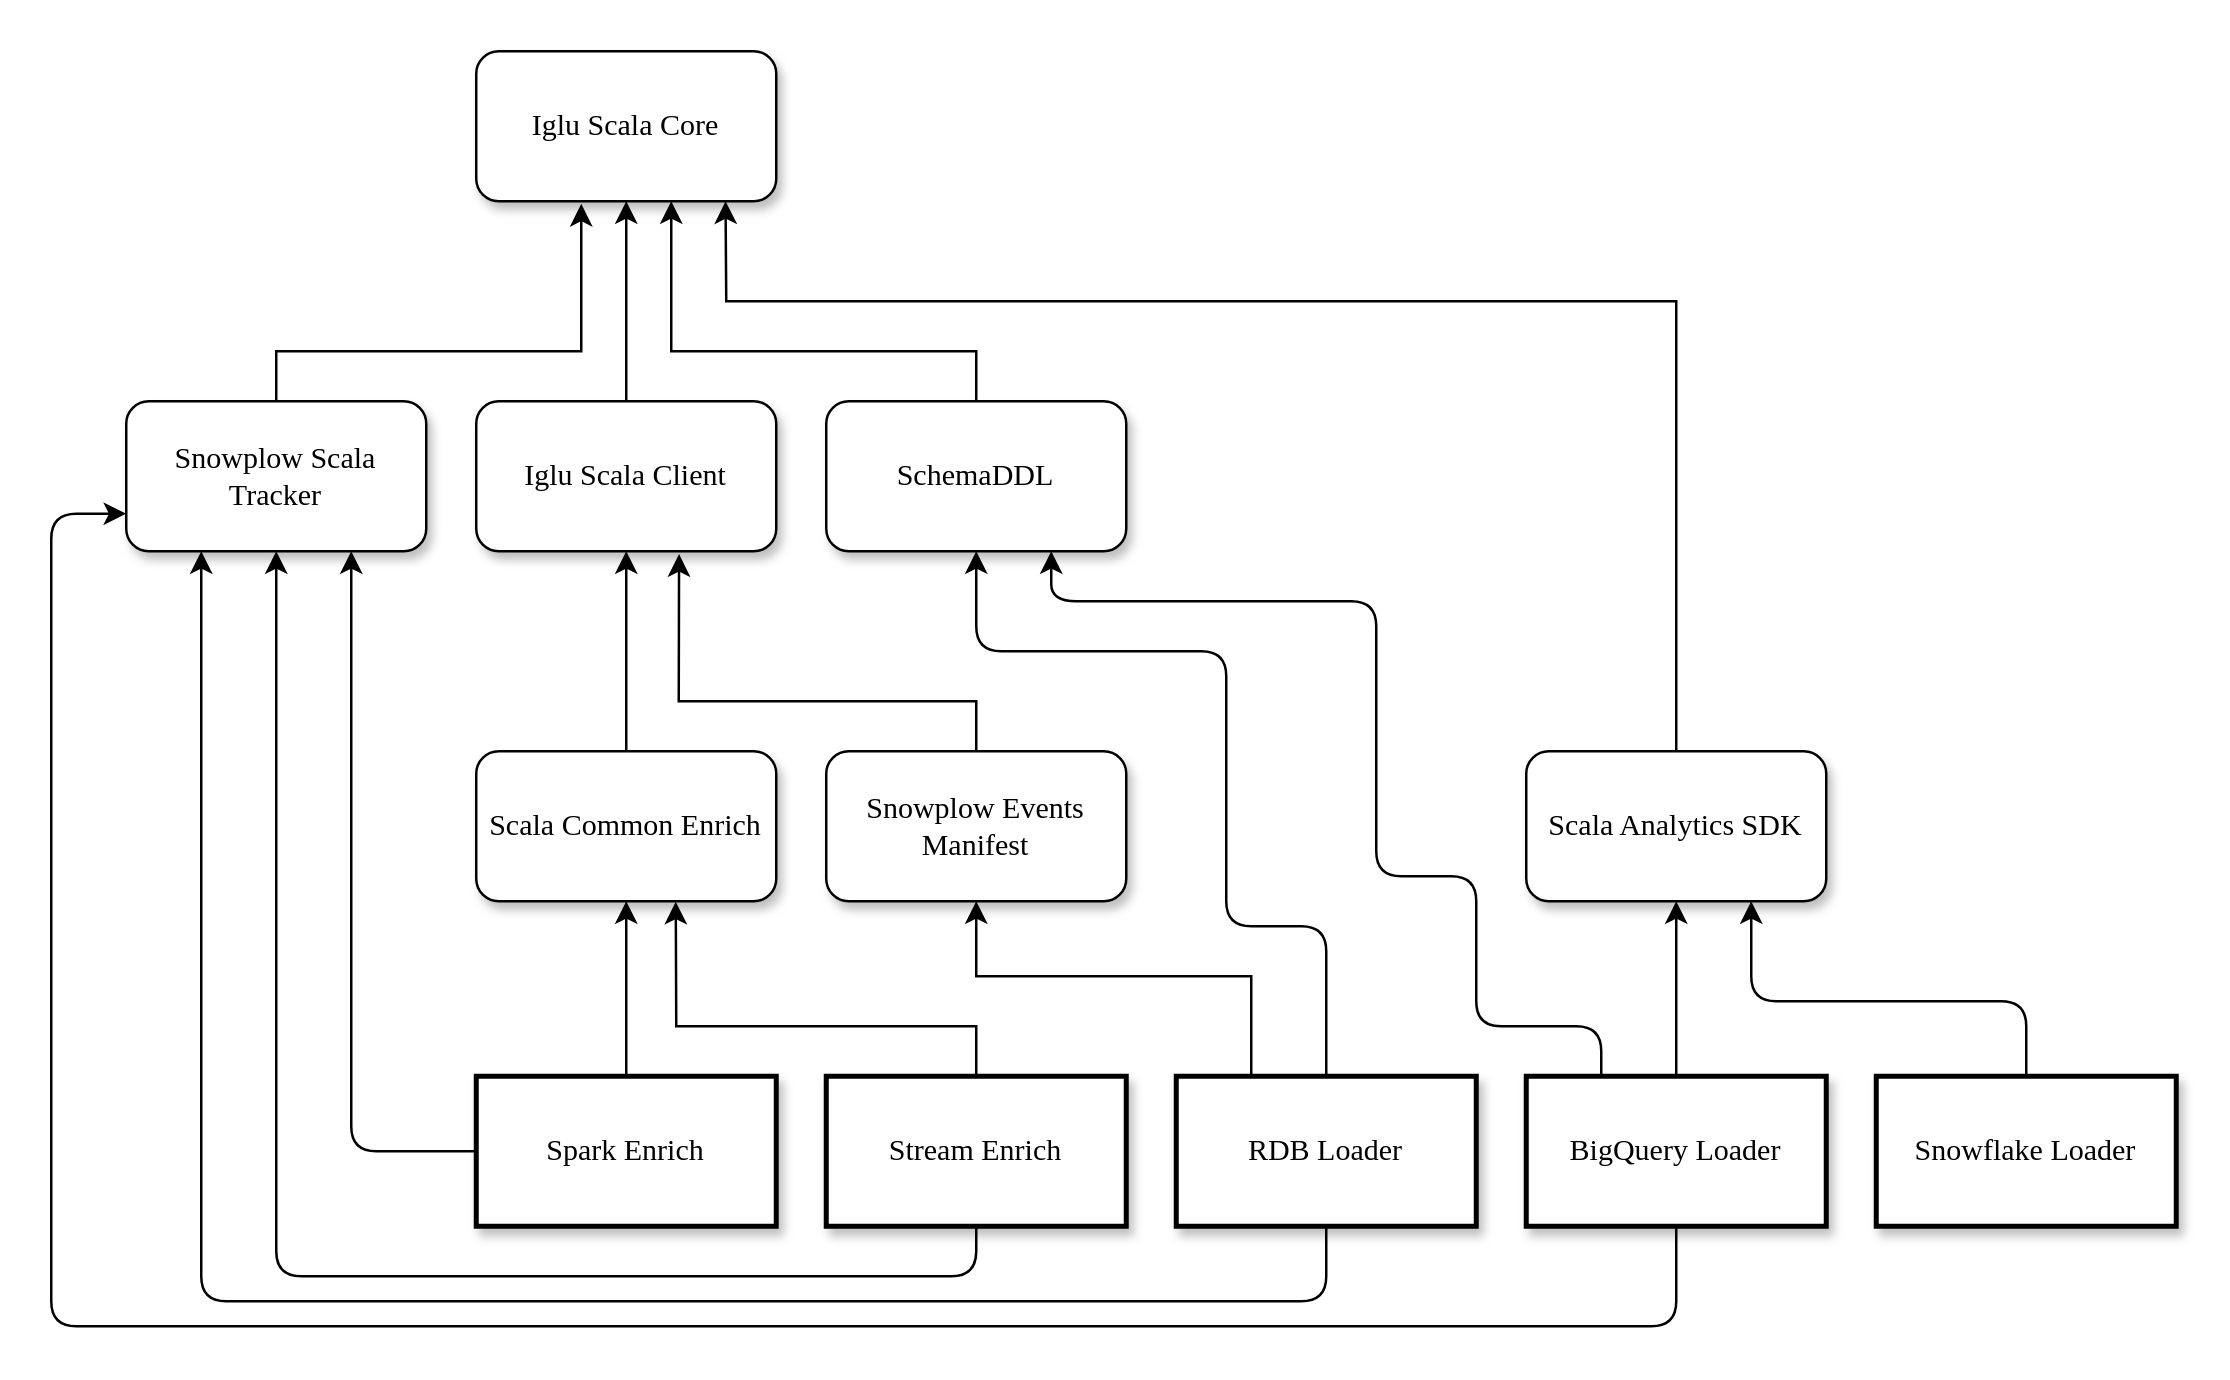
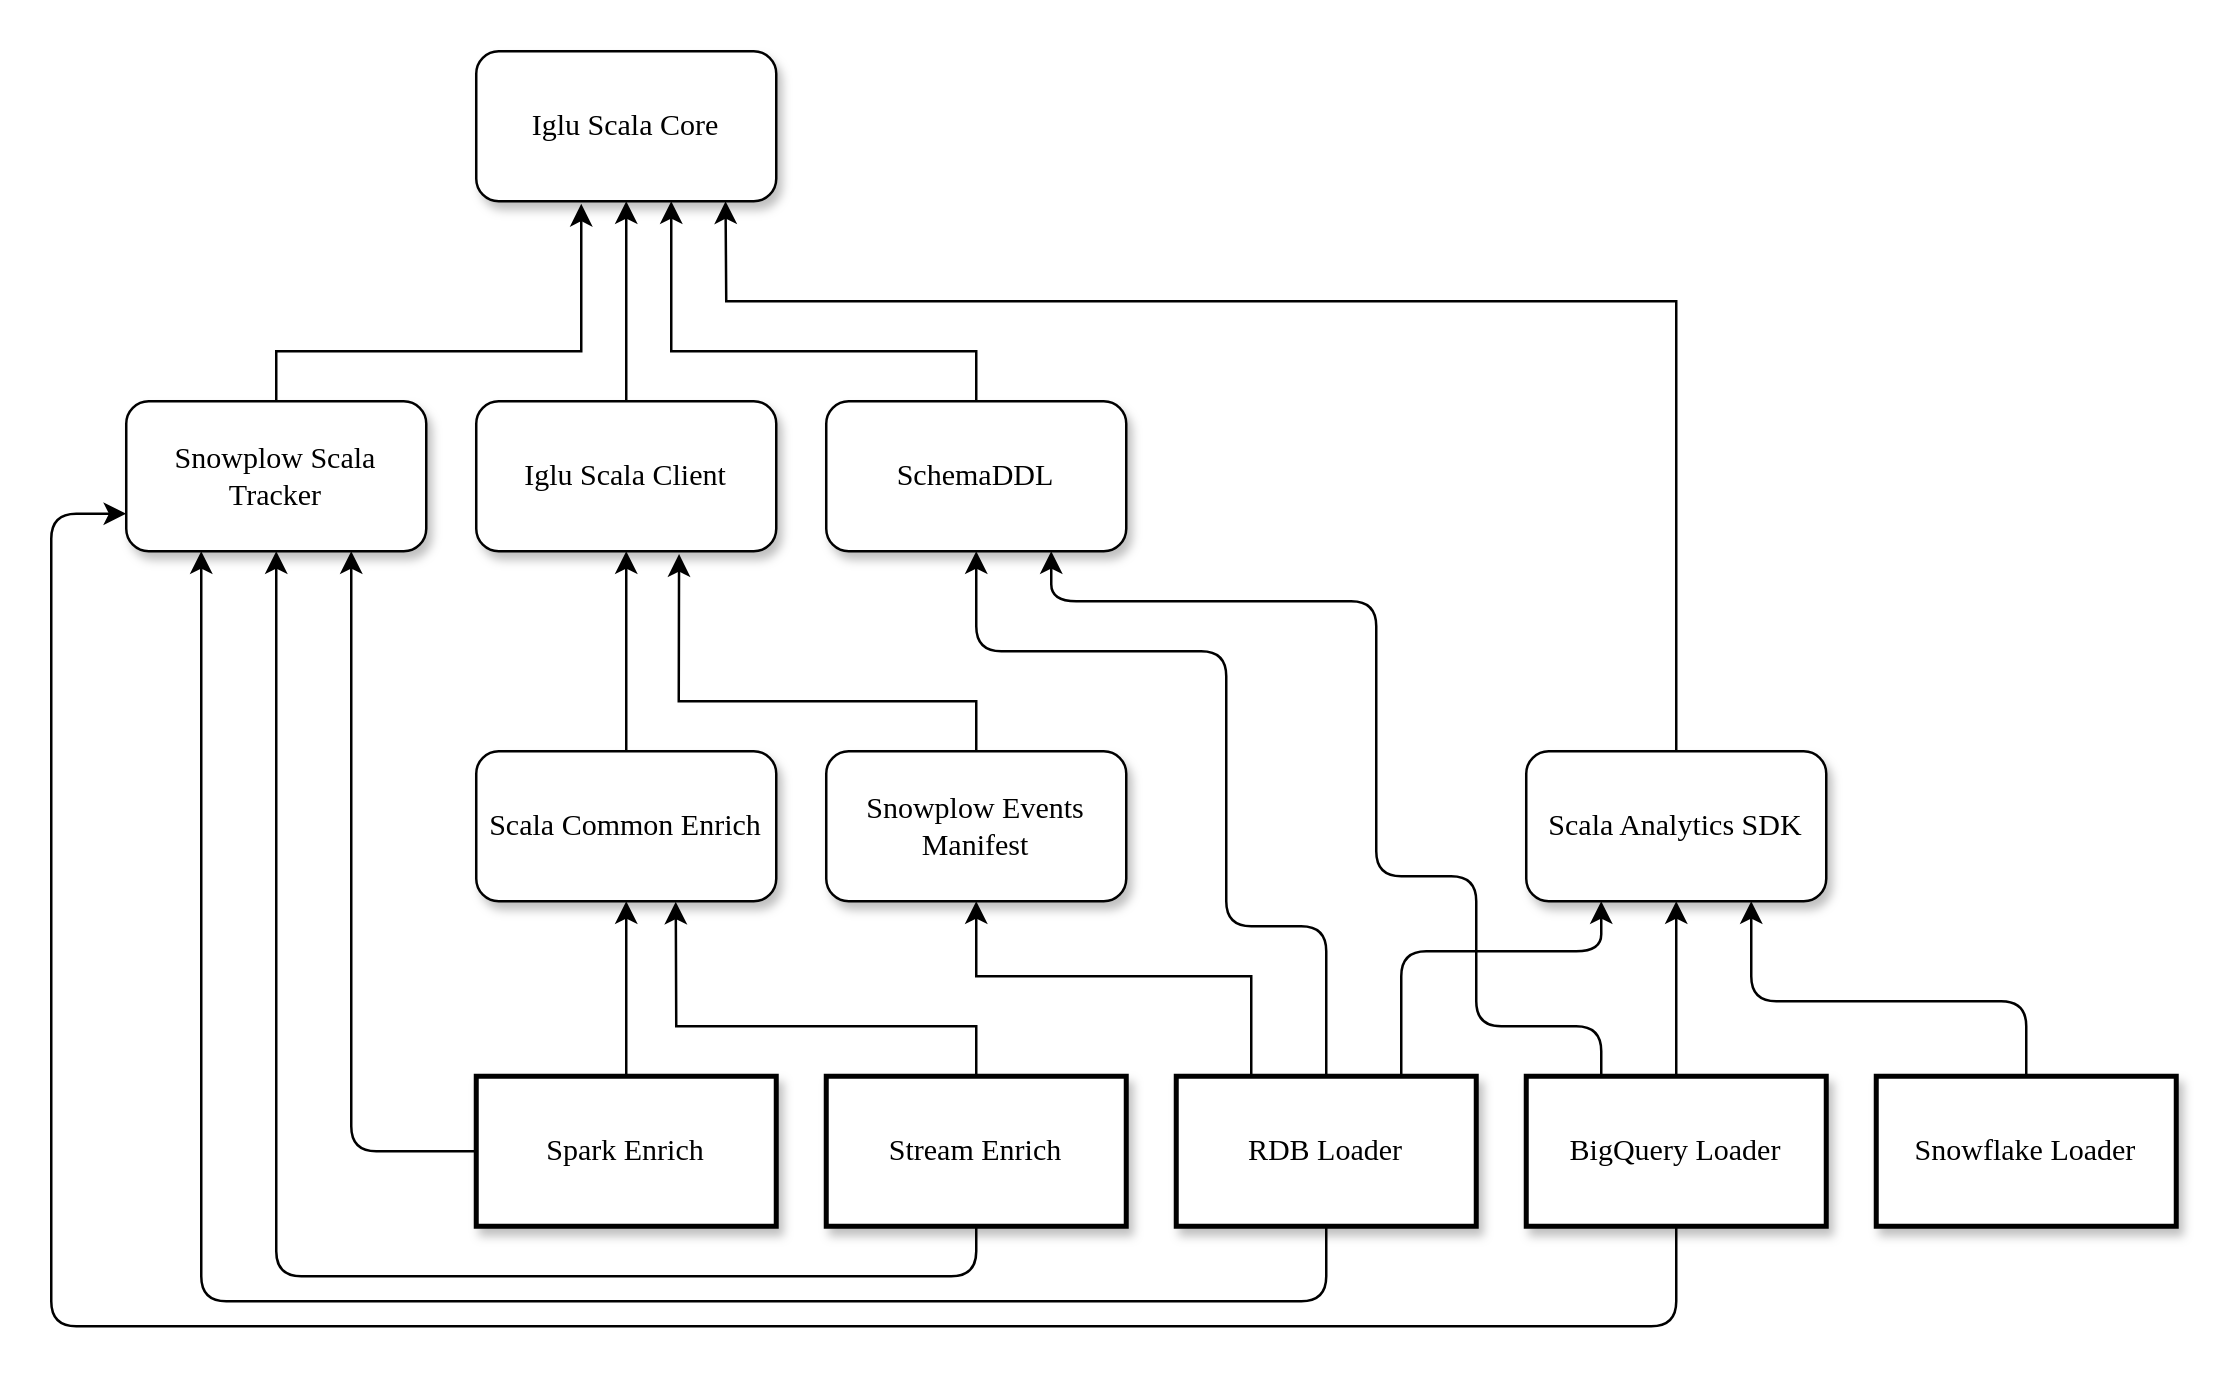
+ <mxCell id="24" value="" style="endArrow=classic;html=1;entryX=0.25;entryY=1;entryDx=0;entryDy=0;exitX=0.75;exitY=0;exitDx=0;exitDy=0;" edge="1" parent="1" source="7" target="10"><mxGeometry width="50" height="50" relative="1" as="geometry"><mxPoint x="550" y="380" as="sourcePoint" /><mxPoint x="710" y="510" as="targetPoint" /><Array as="points"><mxPoint x="560" y="380" /><mxPoint x="640" y="380" /></Array></mxGeometry></mxCell>
